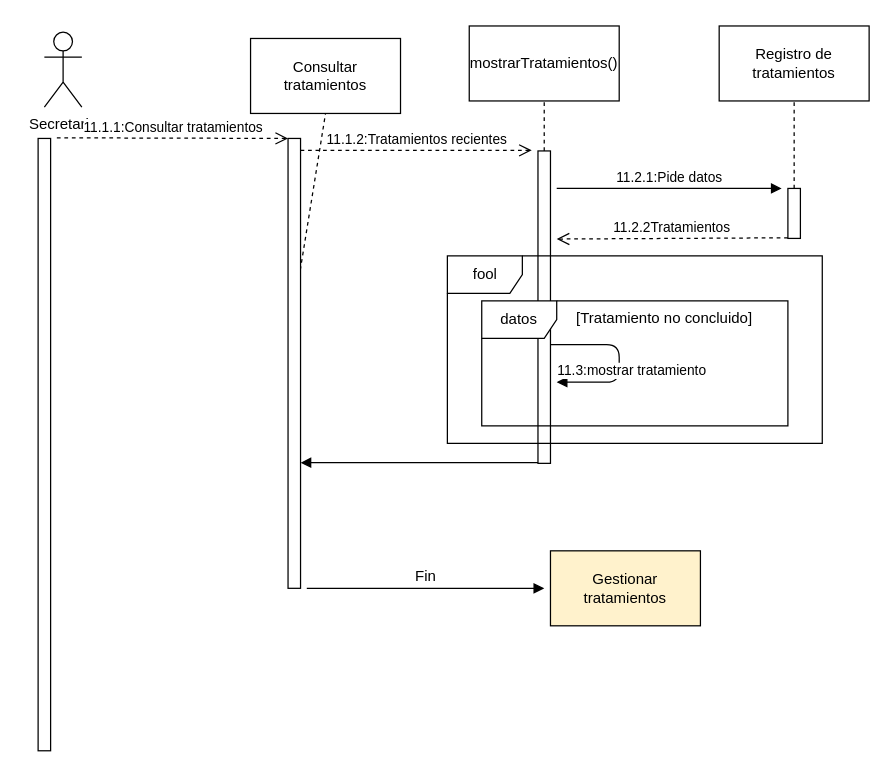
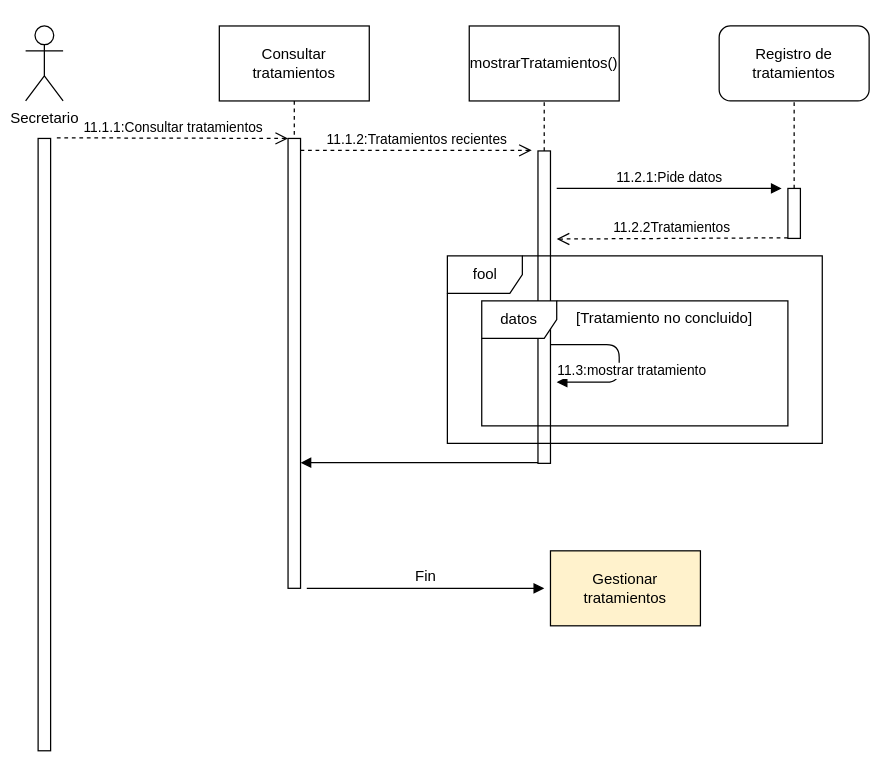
- <mxCell id="12" value="Registro de tratamientos" style="rounded=0;whiteSpace=wrap;html=1;" vertex="1" parent="1"><mxGeometry x="575" y="20" width="120" height="60" as="geometry" /></mxCell>
+ <mxCell id="12" value="Registro de tratamientos" style="whiteSpace=wrap;html=1;rounded=1;" vertex="1" parent="1"><mxGeometry x="575" y="20" width="120" height="60" as="geometry" /></mxCell>
- <mxCell id="6" value="Secretario" style="shape=umlActor;verticalLabelPosition=bottom;labelBackgroundColor=#ffffff;verticalAlign=top;html=1;" parent="1" vertex="1"><mxGeometry x="35" y="25" width="30" height="60" as="geometry" /></mxCell>
+ <mxCell id="6" value="Secretario" style="shape=umlActor;verticalLabelPosition=bottom;labelBackgroundColor=#ffffff;verticalAlign=top;html=1;" parent="1" vertex="1"><mxGeometry x="20" y="20" width="30" height="60" as="geometry" /></mxCell>
- <mxCell id="2" value="Consultar tratamientos" style="rounded=0;whiteSpace=wrap;html=1;" parent="1" vertex="1"><mxGeometry x="200" y="30" width="120" height="60" as="geometry" /></mxCell>
+ <mxCell id="2" value="Consultar tratamientos" style="rounded=0;whiteSpace=wrap;html=1;" parent="1" vertex="1"><mxGeometry x="175" y="20" width="120" height="60" as="geometry" /></mxCell>
